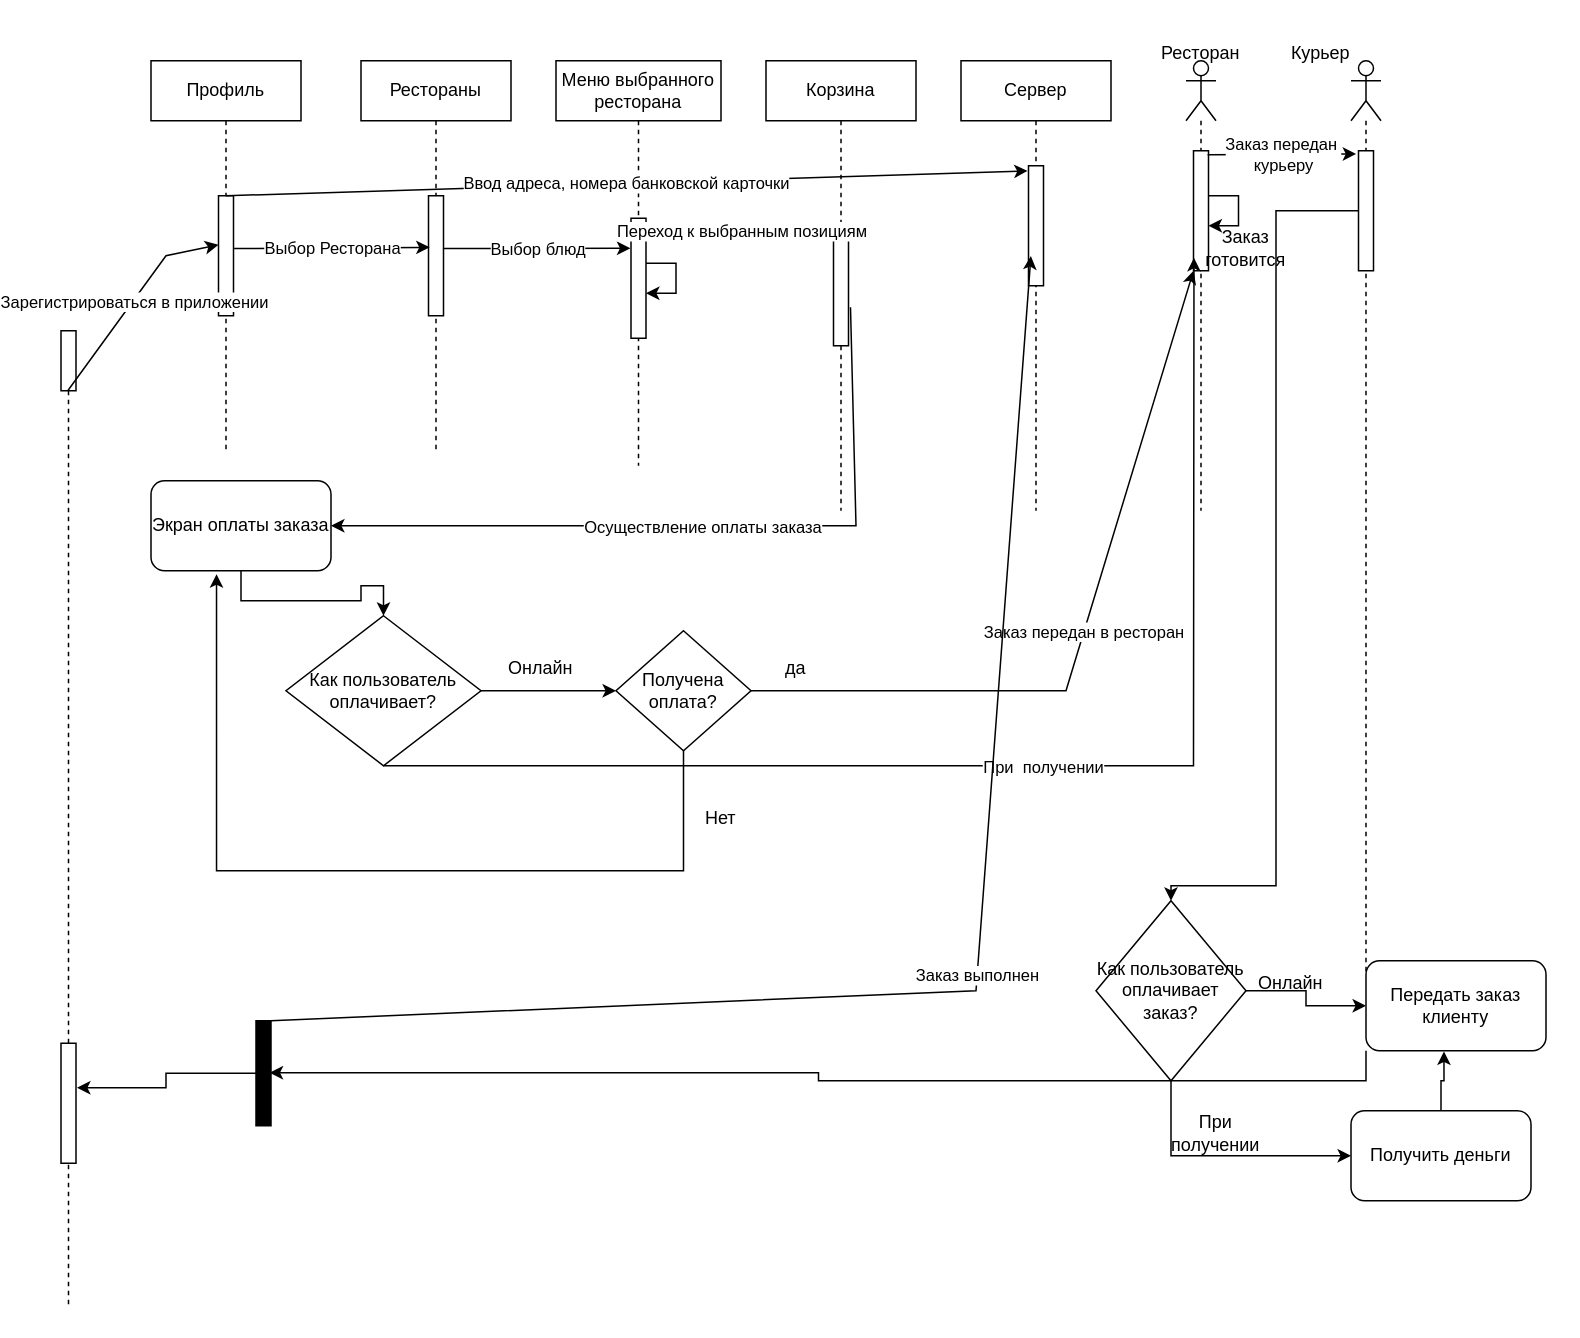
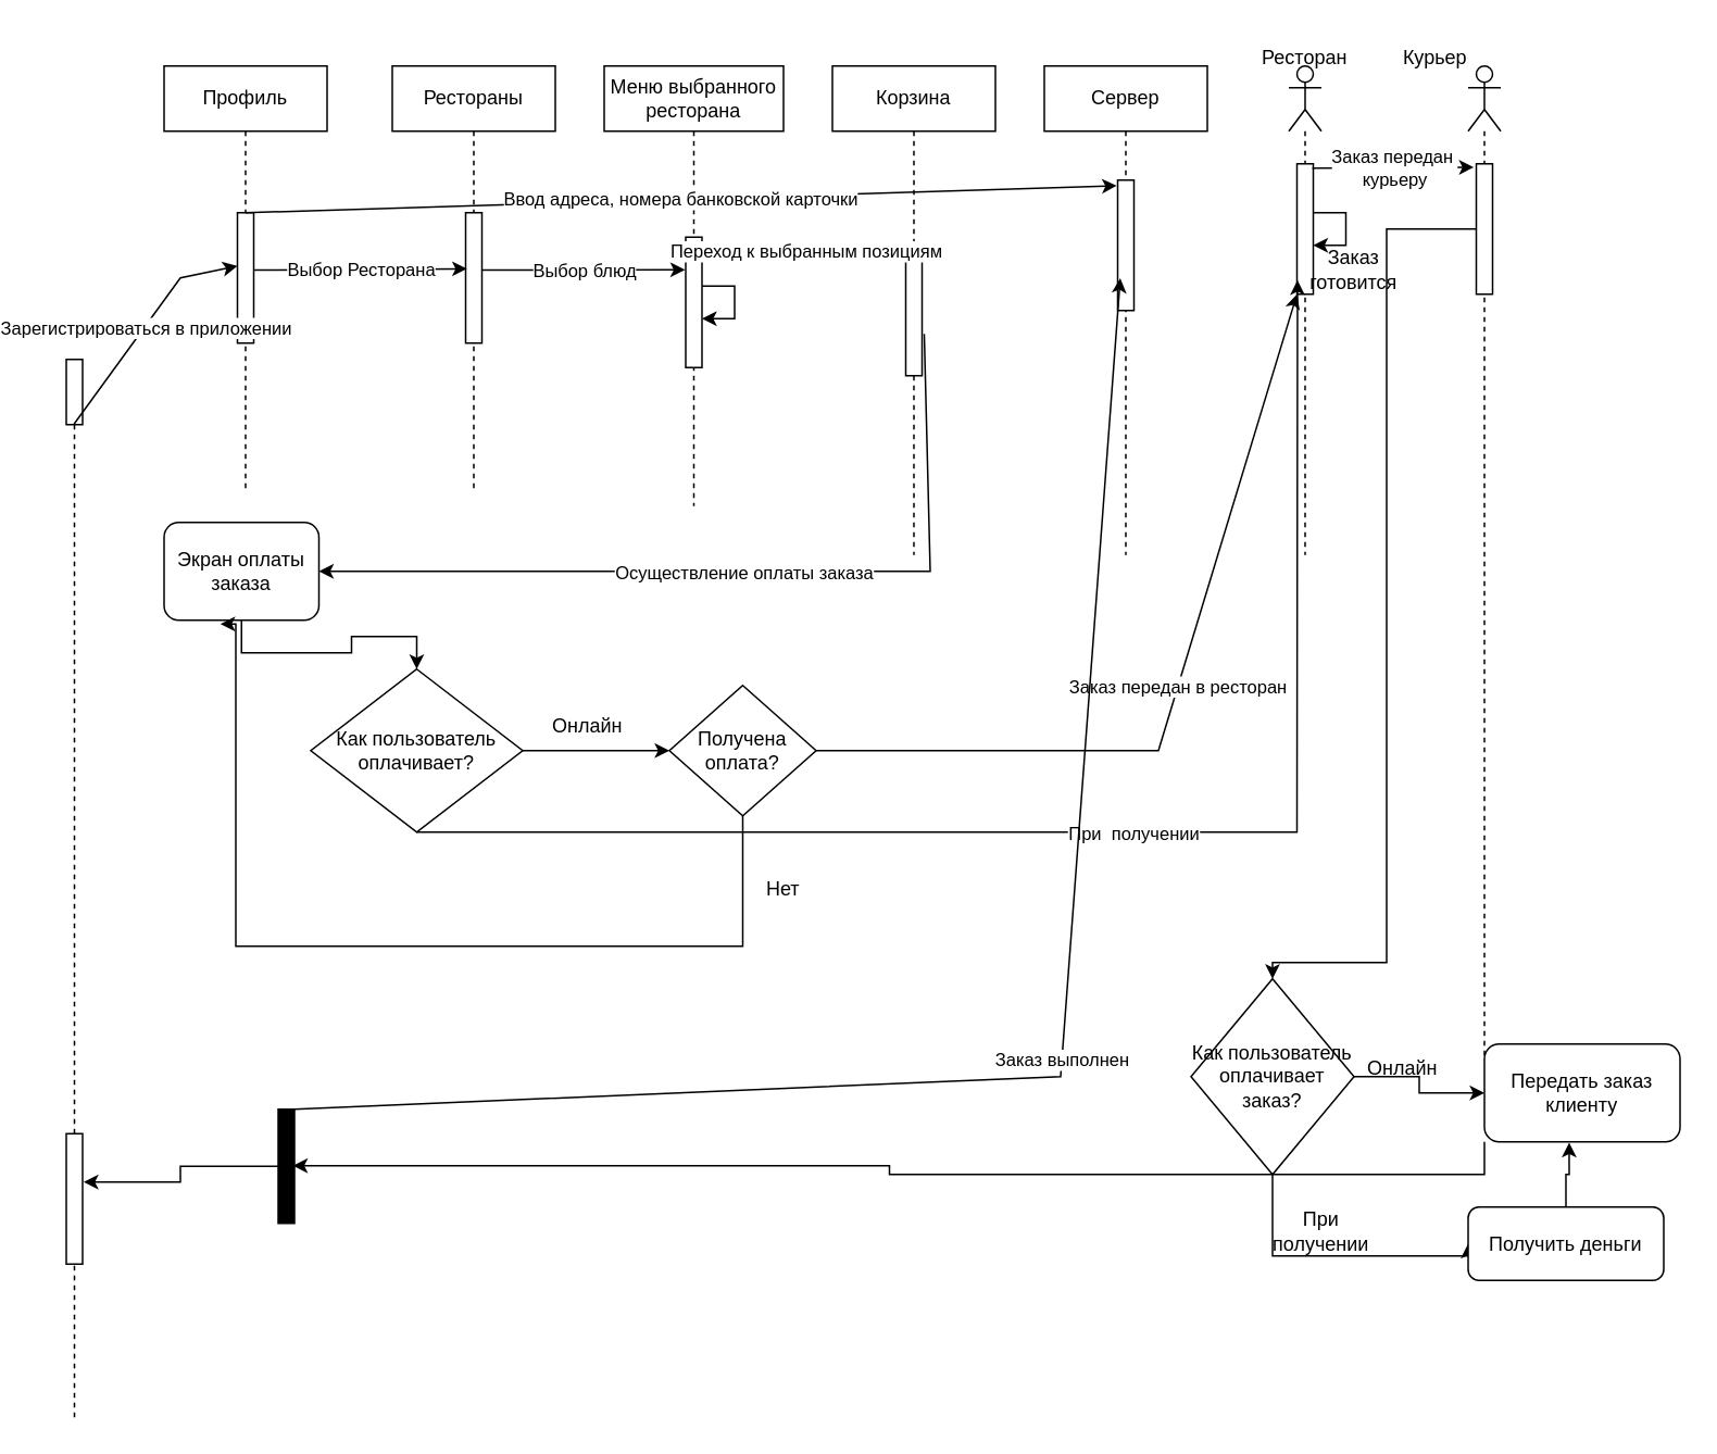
- <mxCell id="26" value="Экран оплаты заказа" style="rounded=1;whiteSpace=wrap;html=1;" vertex="1" parent="1"><mxGeometry x="80" y="320" width="120" height="60" as="geometry" /></mxCell>
+ <mxCell id="26" value="Экран оплаты заказа" style="rounded=1;whiteSpace=wrap;html=1;" vertex="1" parent="1"><mxGeometry x="80" y="320" width="95" height="60" as="geometry" /></mxCell>
- <mxCell id="43" value="да" style="text;html=1;strokeColor=none;fillColor=none;align=center;verticalAlign=middle;whiteSpace=wrap;rounded=0;" vertex="1" parent="1"><mxGeometry x="480" y="430" width="60" height="30" as="geometry" /></mxCell>
- <mxCell id="58" value="Получить деньги" style="rounded=1;whiteSpace=wrap;html=1;" vertex="1" parent="1"><mxGeometry x="880" y="740" width="120" height="60" as="geometry" /></mxCell>
+ <mxCell id="58" value="Получить деньги" style="rounded=1;whiteSpace=wrap;html=1;" vertex="1" parent="1"><mxGeometry x="880" y="740" width="120" height="45" as="geometry" /></mxCell>
